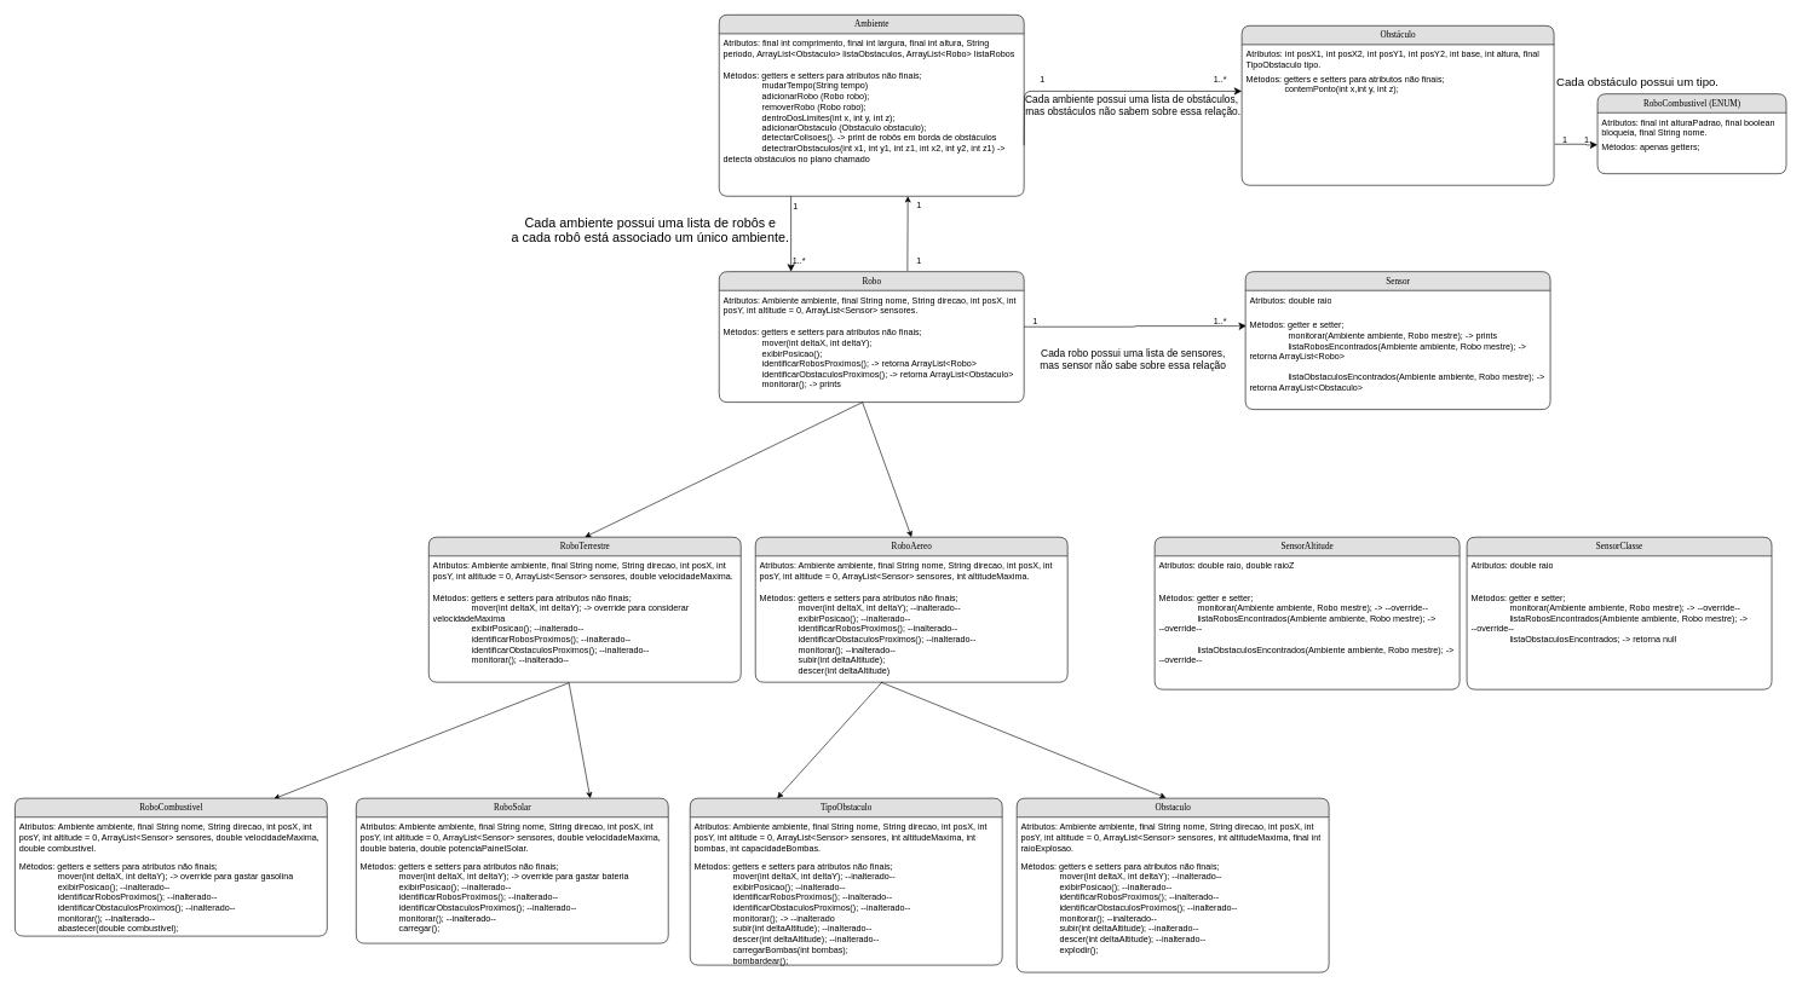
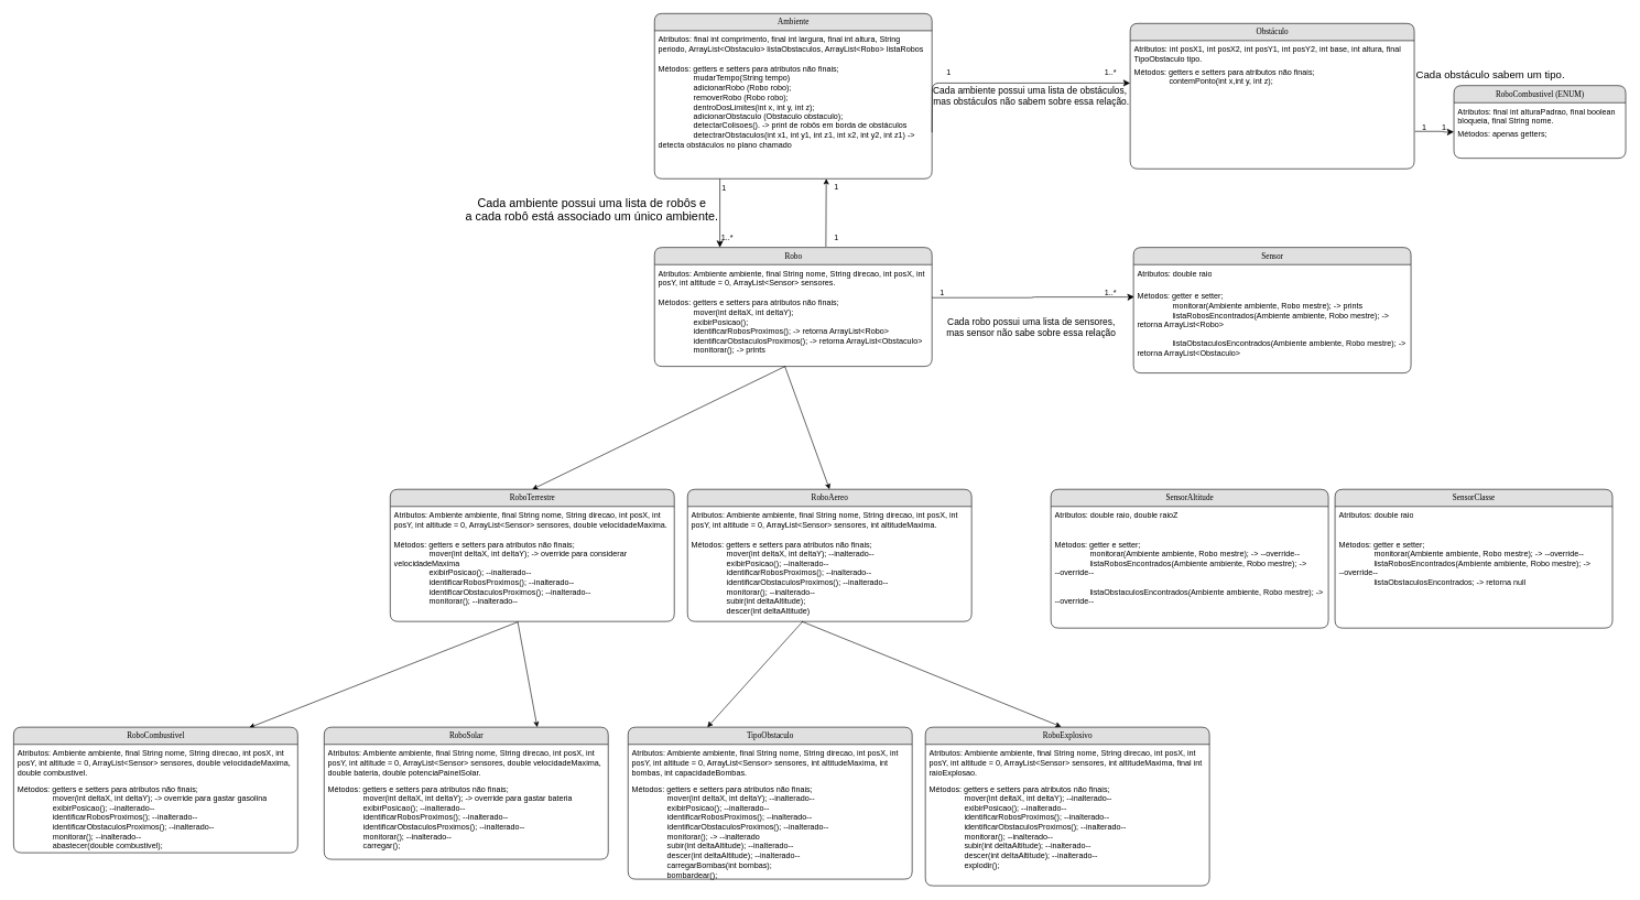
- <mxCell id="24" value="&lt;font style=&quot;font-size: 16px;&quot;&gt;Cada obstáculo possui um tipo.&lt;/font&gt;&lt;div&gt;&lt;div&gt;&lt;div&gt;&lt;br&gt;&lt;/div&gt;&lt;/div&gt;&lt;/div&gt;" style="text;html=1;align=center;verticalAlign=middle;resizable=0;points=[];autosize=1;strokeColor=none;fillColor=none;" vertex="1" parent="1"><mxGeometry x="2130" y="95" width="250" height="50" as="geometry" /></mxCell>
+ <mxCell id="24" value="&lt;font style=&quot;font-size: 16px;&quot;&gt;Cada obstáculo sabem um tipo.&lt;/font&gt;&lt;div&gt;&lt;div&gt;&lt;div&gt;&lt;br&gt;&lt;/div&gt;&lt;/div&gt;&lt;/div&gt;" style="text;html=1;align=center;verticalAlign=middle;resizable=0;points=[];autosize=1;strokeColor=none;fillColor=none;" vertex="1" parent="1"><mxGeometry x="2130" y="95" width="250" height="50" as="geometry" /></mxCell>
- <mxCell id="62" value="Obstaculo" style="swimlane;html=1;fontStyle=0;childLayout=stackLayout;horizontal=1;startSize=26;fillColor=#e0e0e0;horizontalStack=0;resizeParent=1;resizeLast=0;collapsible=1;marginBottom=0;swimlaneFillColor=#ffffff;align=center;rounded=1;shadow=0;comic=0;labelBackgroundColor=none;strokeWidth=1;fontFamily=Verdana;fontSize=12" vertex="1" parent="1"><mxGeometry x="1400" y="1100" width="430" height="240" as="geometry" /></mxCell>
+ <mxCell id="62" value="RoboExplosivo" style="swimlane;html=1;fontStyle=0;childLayout=stackLayout;horizontal=1;startSize=26;fillColor=#e0e0e0;horizontalStack=0;resizeParent=1;resizeLast=0;collapsible=1;marginBottom=0;swimlaneFillColor=#ffffff;align=center;rounded=1;shadow=0;comic=0;labelBackgroundColor=none;strokeWidth=1;fontFamily=Verdana;fontSize=12" vertex="1" parent="1"><mxGeometry x="1400" y="1100" width="430" height="240" as="geometry" /></mxCell>
